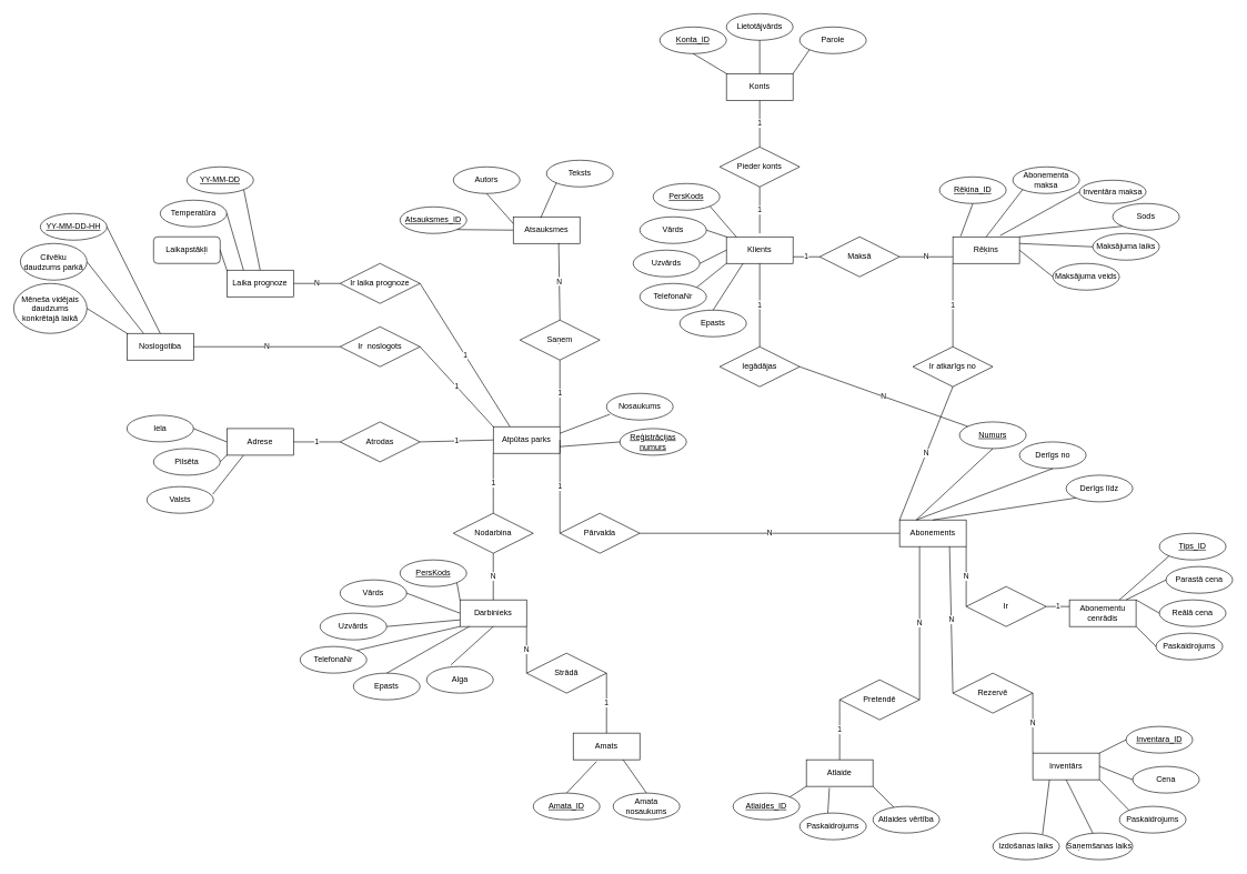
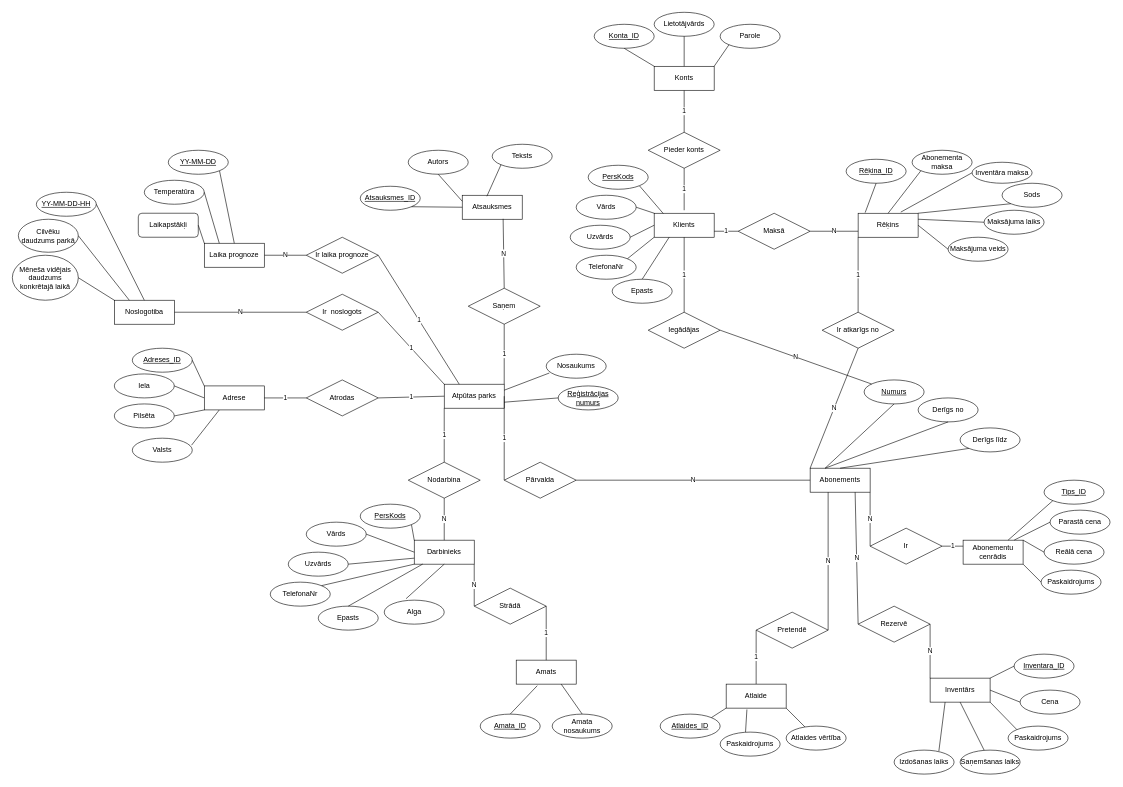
+ <mxCell id="113" value="Adreses_ID" style="ellipse;whiteSpace=wrap;html=1;align=center;fontStyle=4;" vertex="1" parent="1"><mxGeometry x="220" y="580" width="100" height="40" as="geometry" /></mxCell>
+ <mxCell id="114" value="" style="endArrow=none;html=1;rounded=0;entryX=0;entryY=0;entryDx=0;entryDy=0;exitX=1;exitY=0.5;exitDx=0;exitDy=0;" edge="1" parent="1" source="113" target="68"><mxGeometry relative="1" as="geometry"><mxPoint x="260" y="660" as="sourcePoint" /><mxPoint x="340" y="702.88" as="targetPoint" /></mxGeometry></mxCell>
- <mxCell id="63" value="Pilsēta" style="ellipse;whiteSpace=wrap;html=1;align=center;" vertex="1" parent="1"><mxGeometry x="230" y="672.88" width="100" height="40" as="geometry" /></mxCell>
+ <mxCell id="63" value="Pilsēta" style="ellipse;whiteSpace=wrap;html=1;align=center;" vertex="1" parent="1"><mxGeometry x="190" y="672.88" width="100" height="40" as="geometry" /></mxCell>
